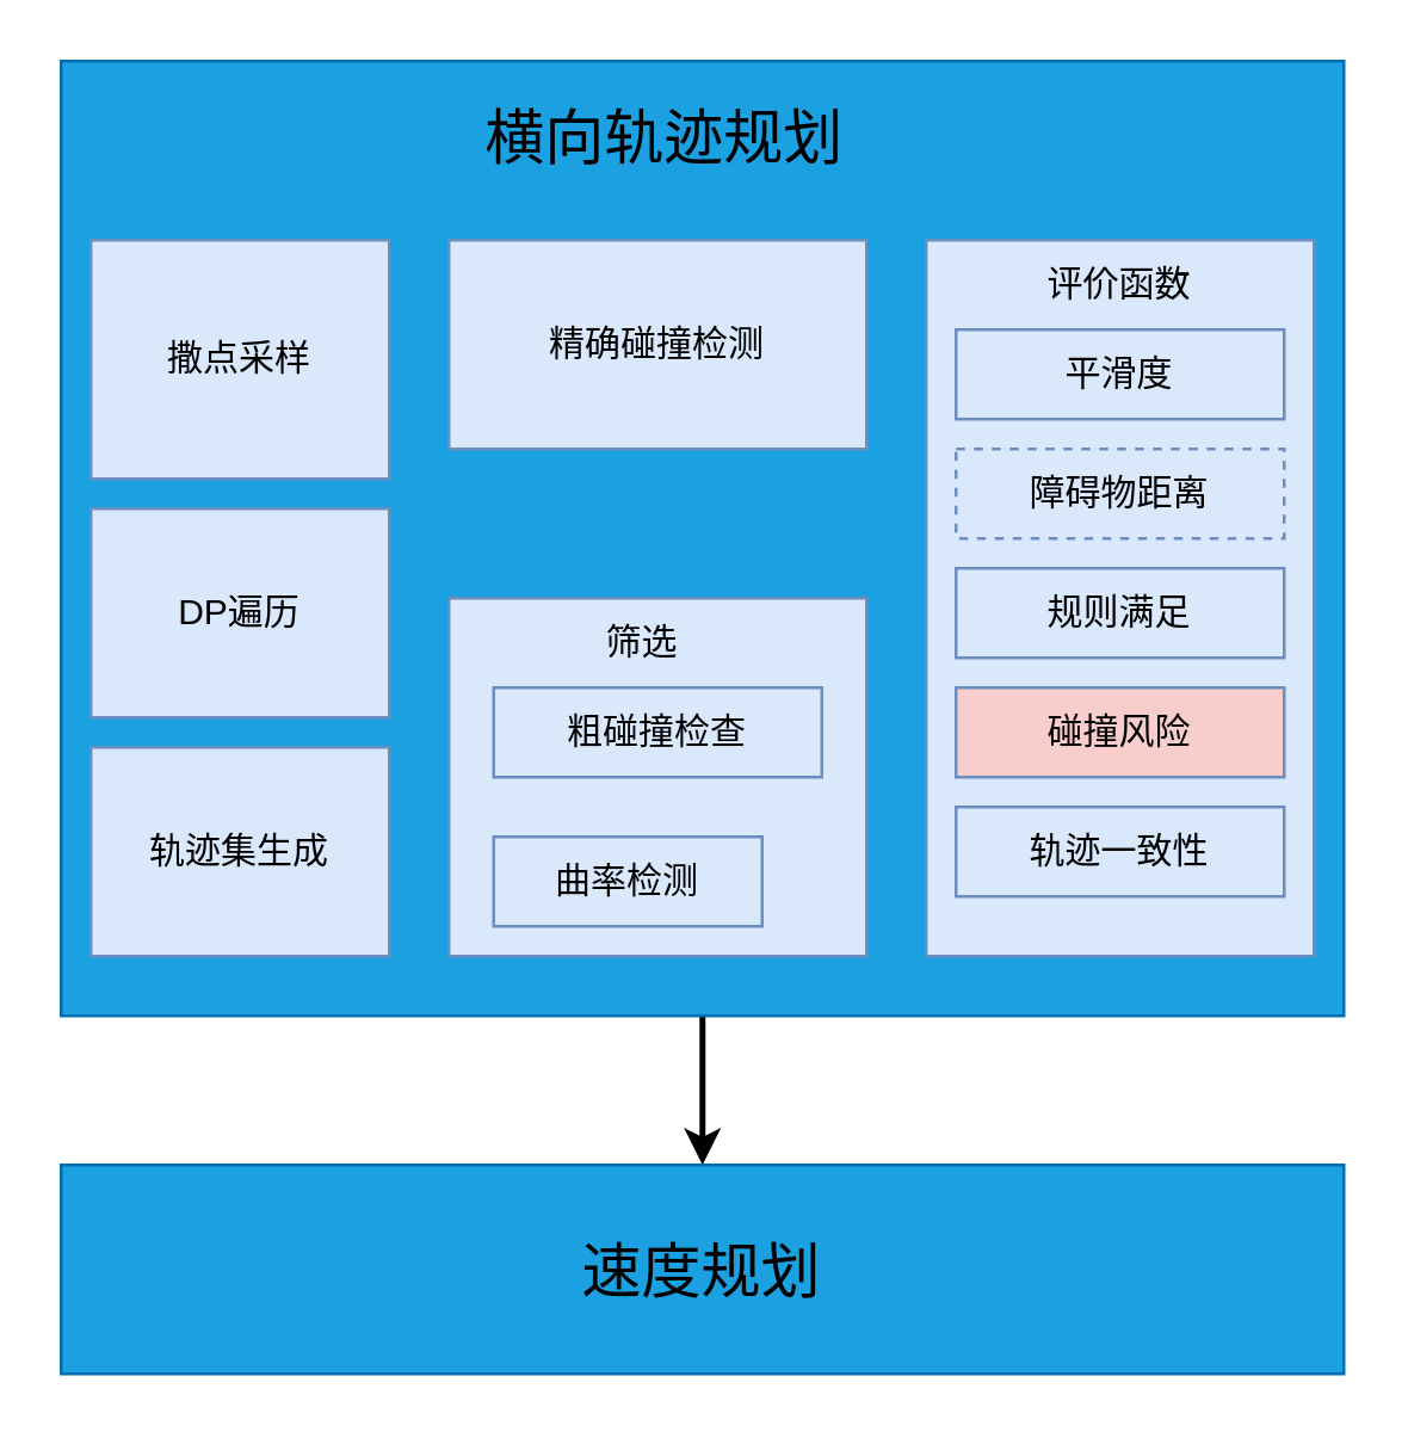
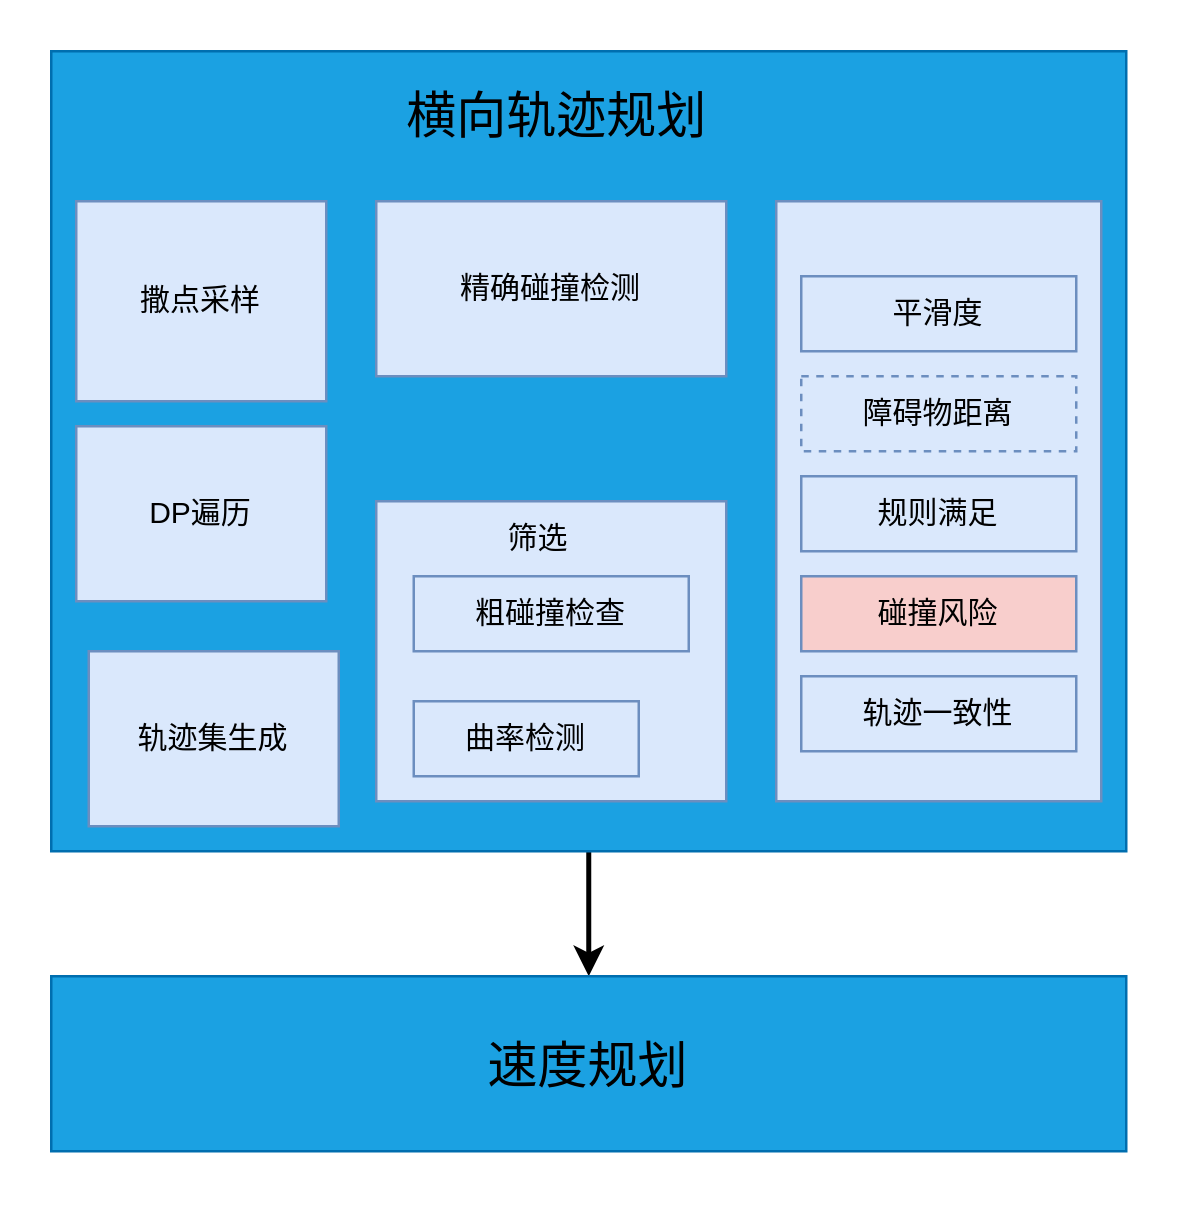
- <mxCell id="17" value="评价函数" style="text;html=1;strokeColor=none;fillColor=none;align=center;verticalAlign=middle;whiteSpace=wrap;rounded=0;fontColor=#000000;" parent="1" vertex="1"><mxGeometry x="345" y="80" width="60" height="30" as="geometry" /></mxCell>
- <mxCell id="10" value="&lt;font color=&quot;#000000&quot;&gt;轨迹集生成&lt;/font&gt;" style="rounded=0;whiteSpace=wrap;html=1;fillColor=#dae8fc;strokeColor=#6c8ebf;" parent="1" vertex="1"><mxGeometry x="30" y="250" width="100" height="70" as="geometry" /></mxCell>
+ <mxCell id="10" value="&lt;font color=&quot;#000000&quot;&gt;轨迹集生成&lt;/font&gt;" style="rounded=0;whiteSpace=wrap;html=1;fillColor=#dae8fc;strokeColor=#6c8ebf;" parent="1" vertex="1"><mxGeometry x="35" y="260" width="100" height="70" as="geometry" /></mxCell>
